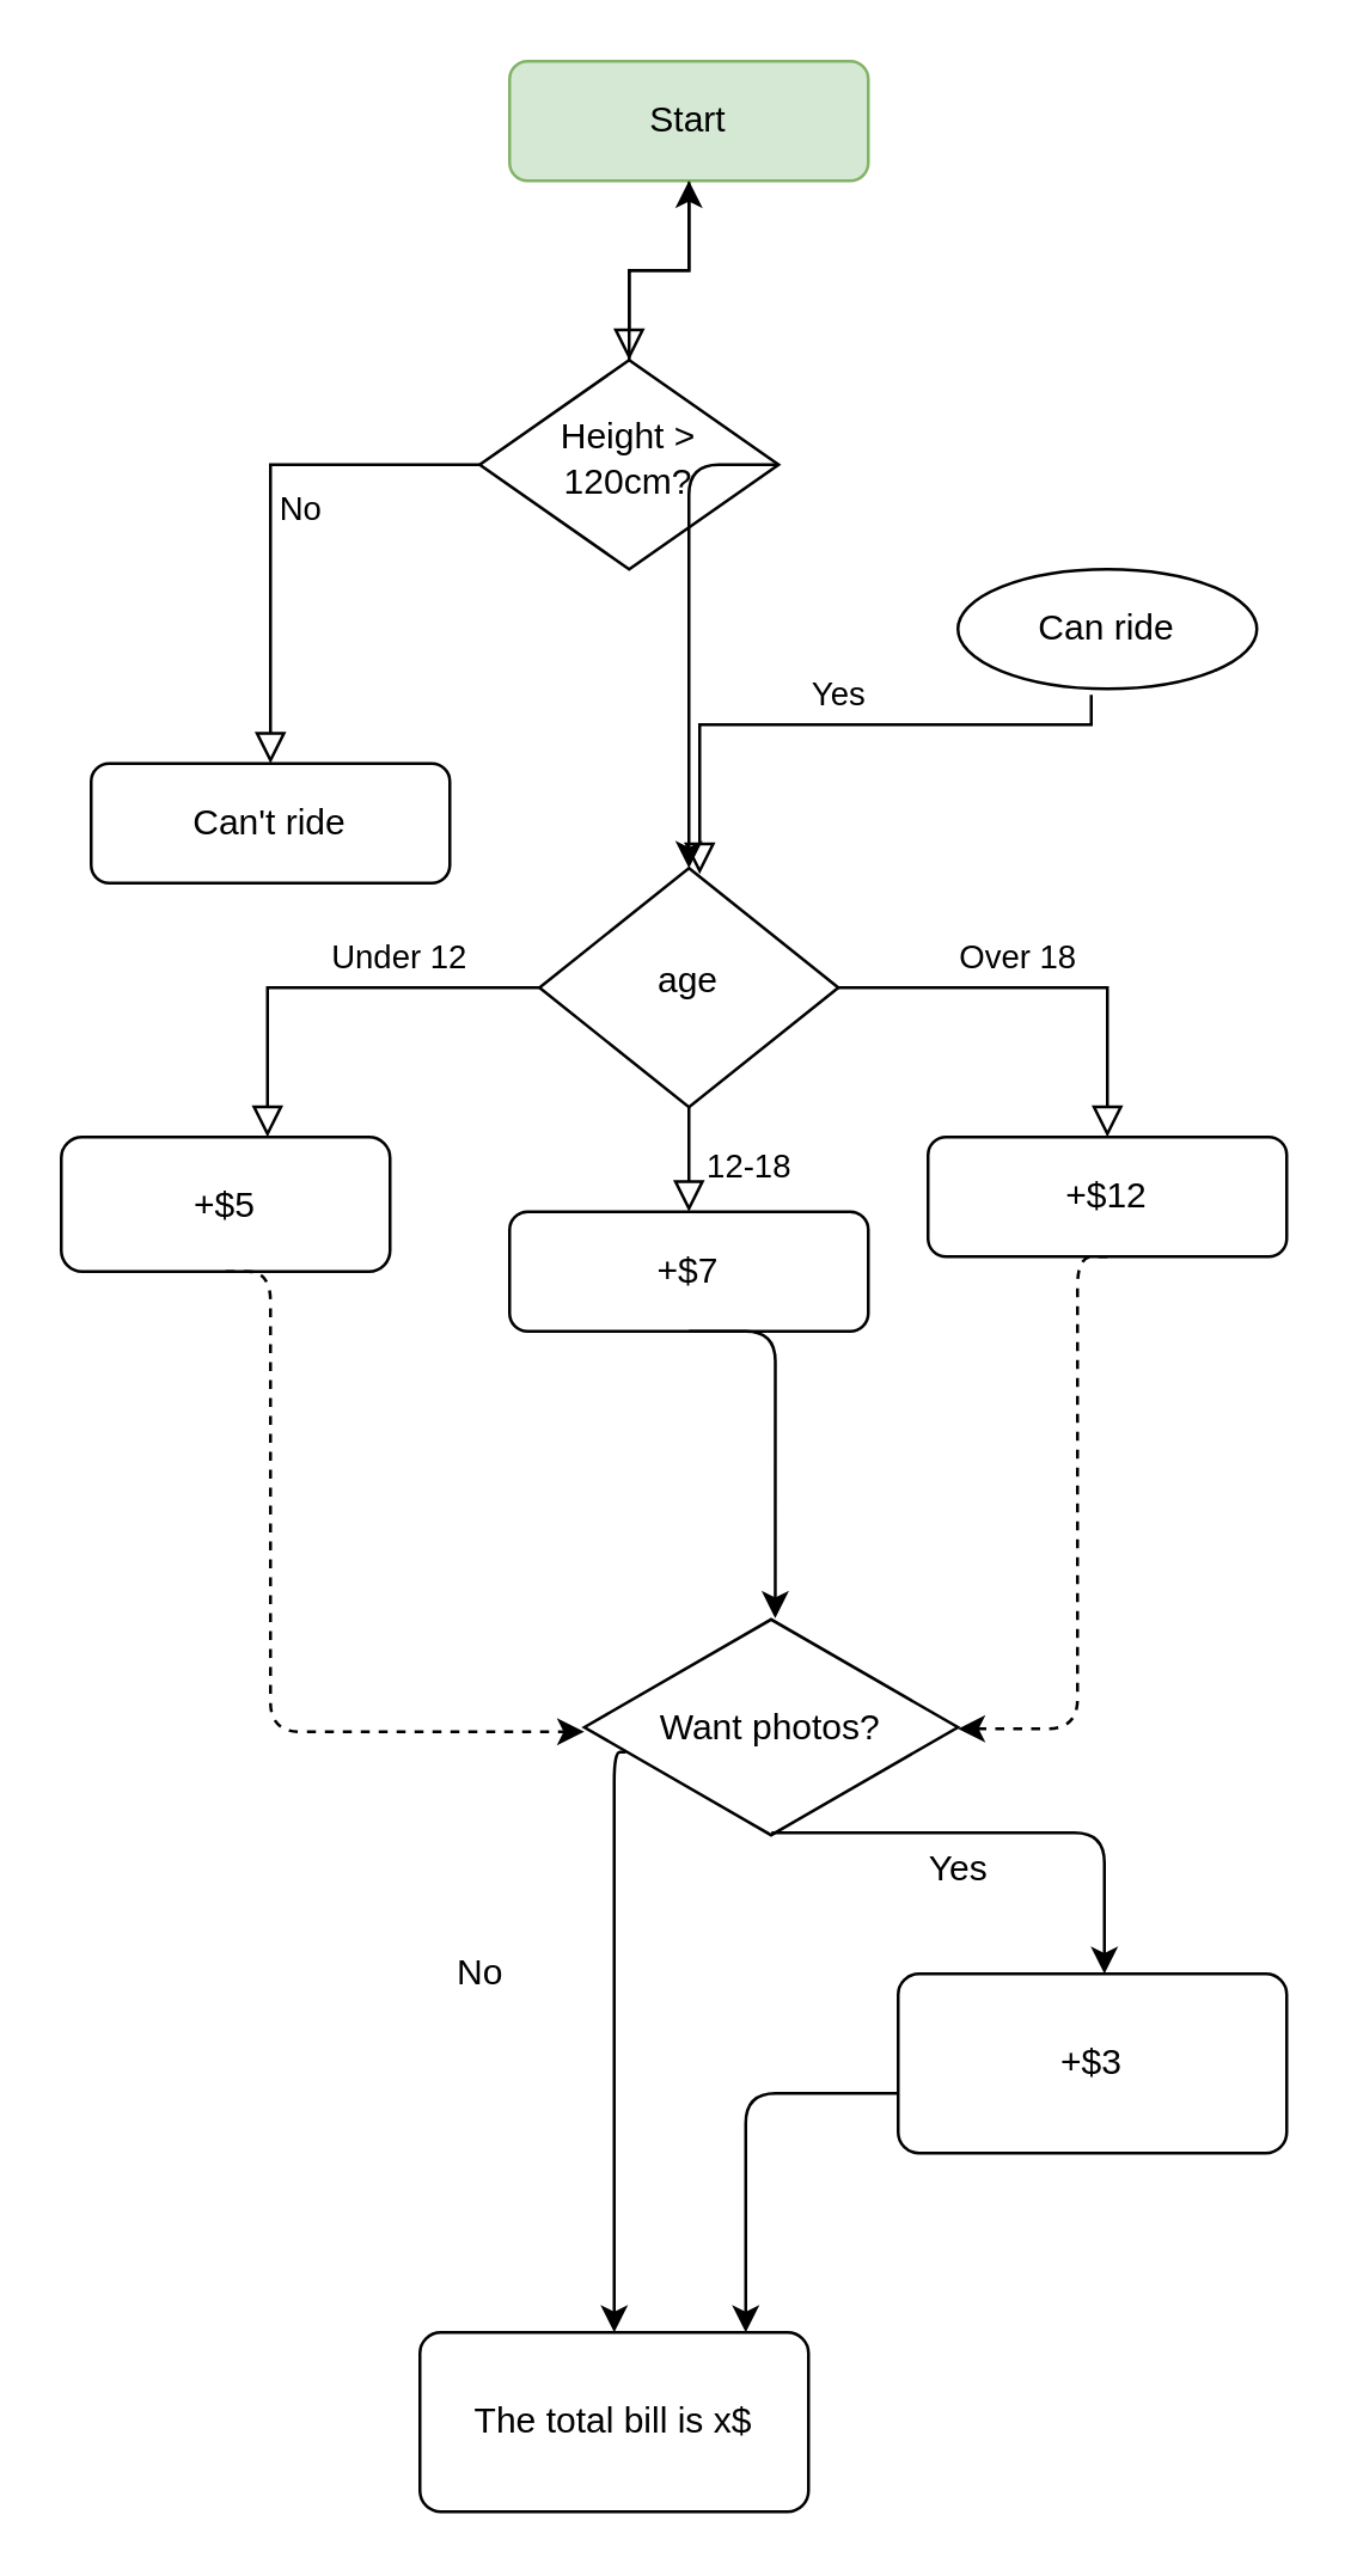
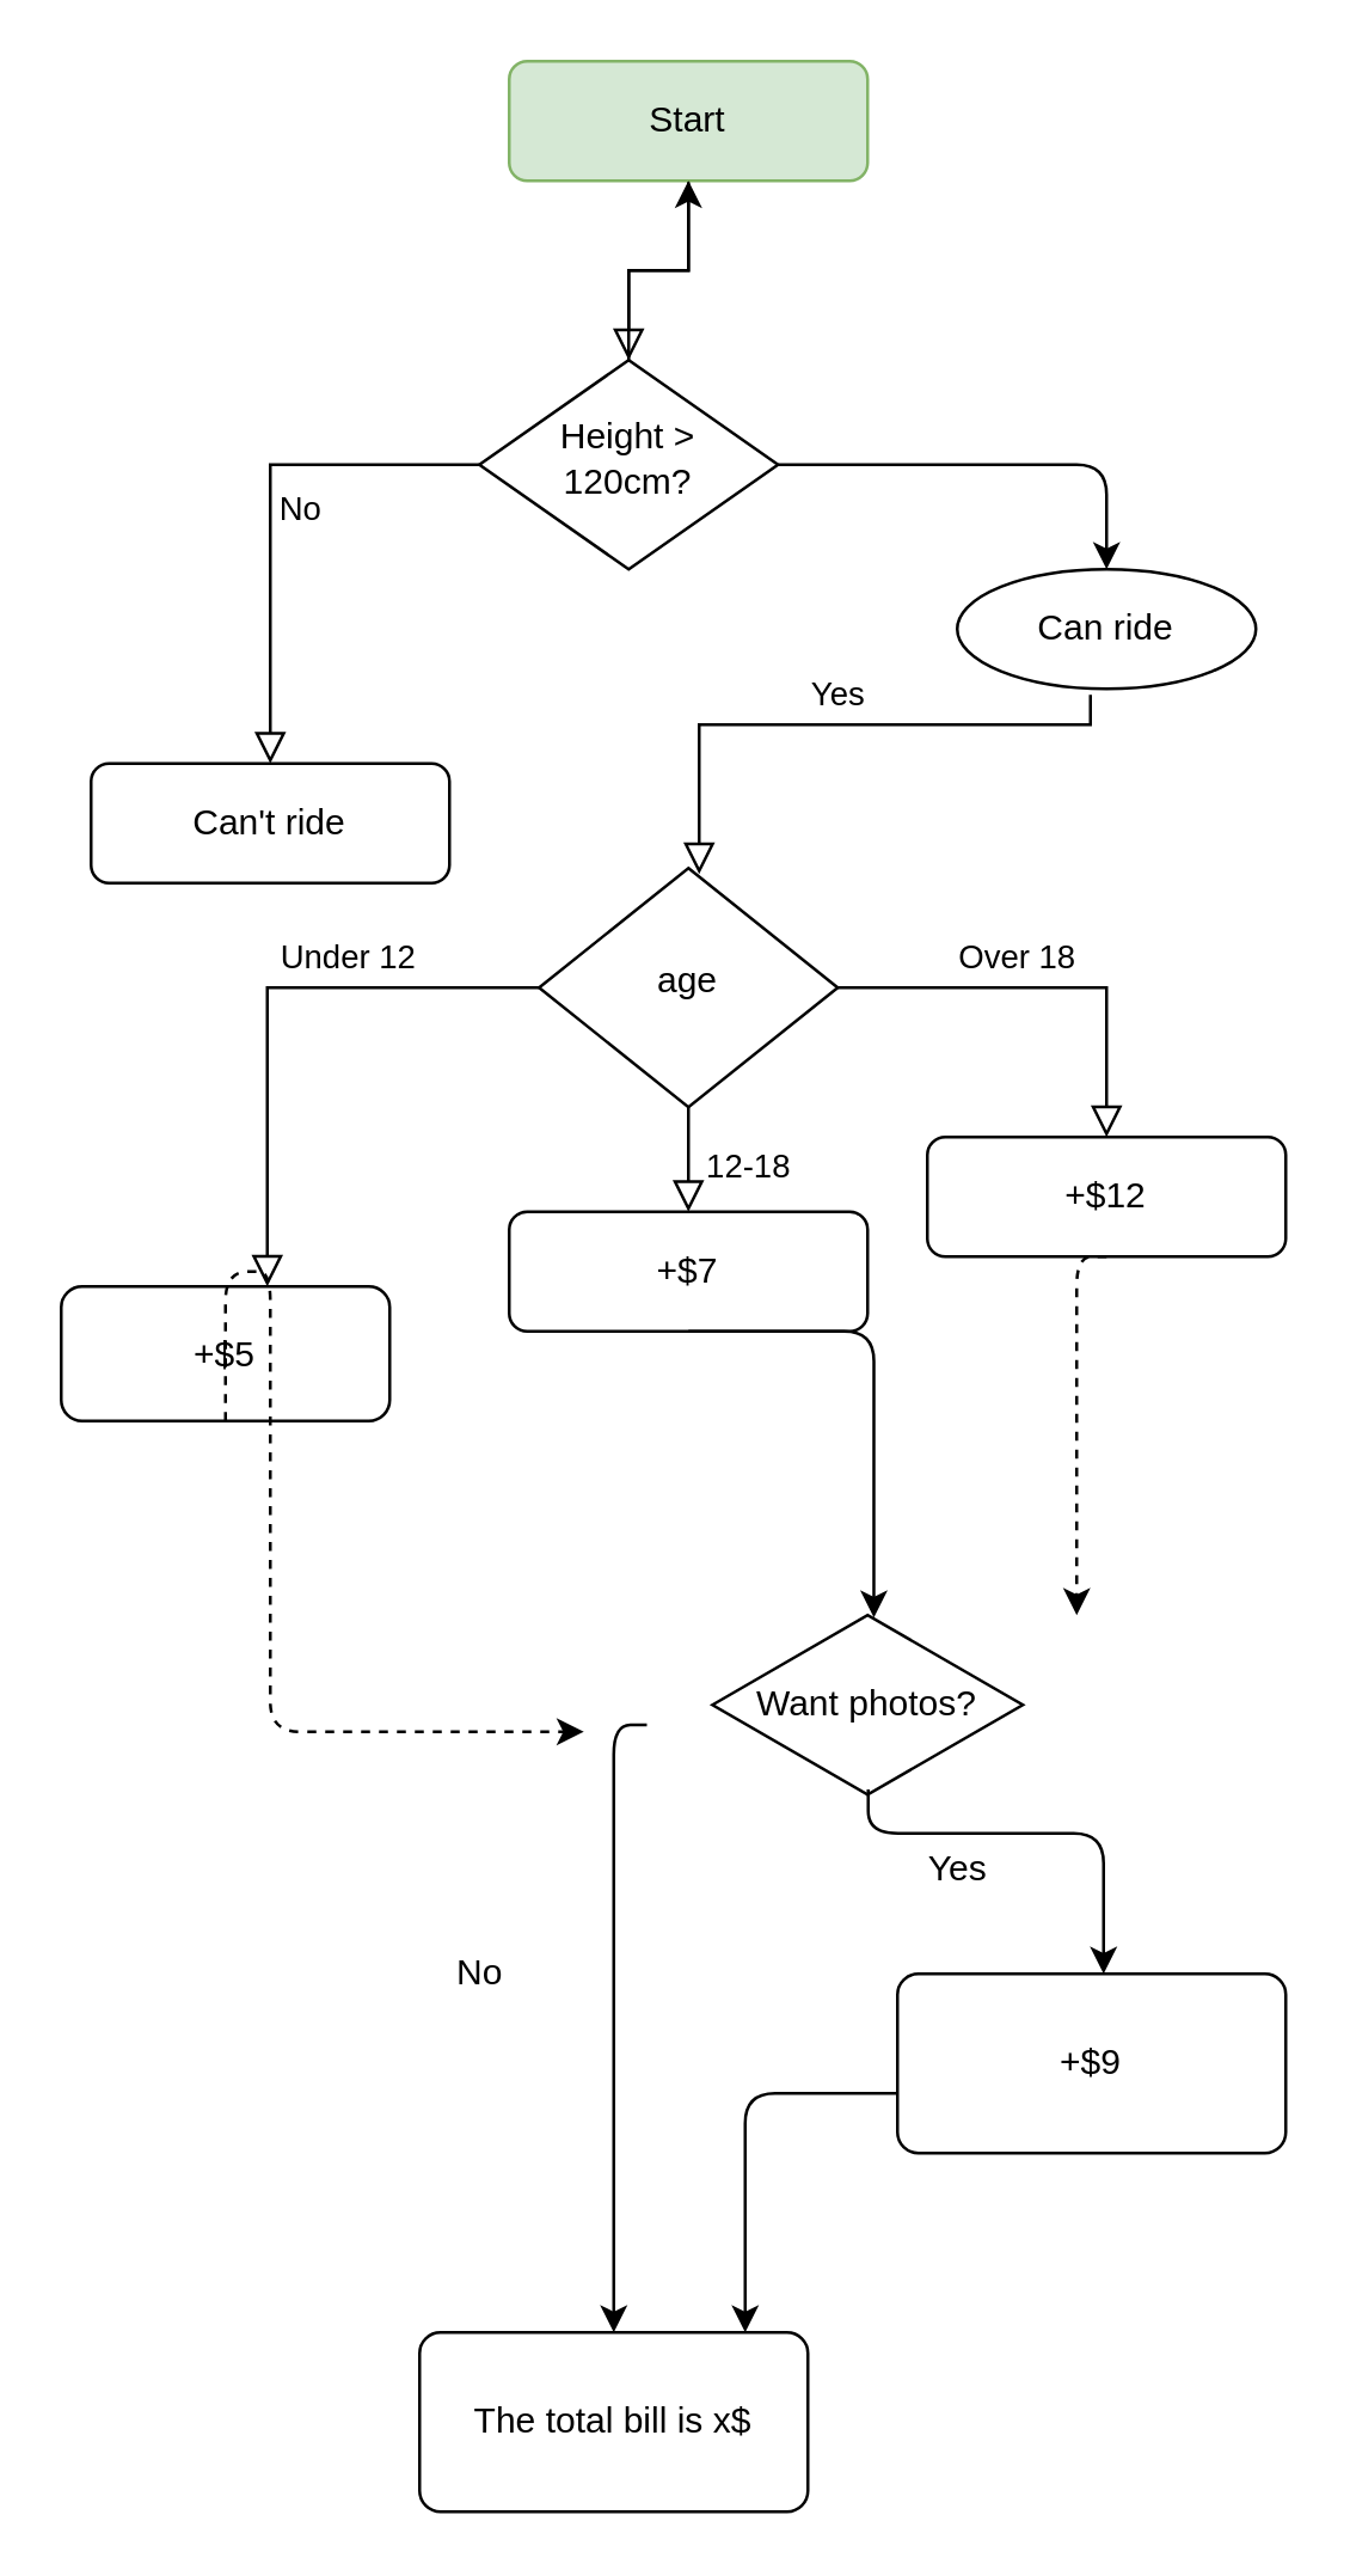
- <mxCell id="17" value="" style="edgeStyle=segmentEdgeStyle;endArrow=classic;html=1;strokeColor=#000000;exitX=1;exitY=0.5;exitDx=0;exitDy=0;" edge="1" parent="1" source="7" target="11"><mxGeometry width="50" height="50" relative="1" as="geometry"><mxPoint x="190" y="300" as="sourcePoint" /><mxPoint x="360" y="180" as="targetPoint" /></mxGeometry></mxCell>
+ <mxCell id="17" value="" style="edgeStyle=segmentEdgeStyle;endArrow=classic;html=1;strokeColor=#000000;exitX=1;exitY=0.5;exitDx=0;exitDy=0;entryX=0.5;entryY=0;entryDx=0;entryDy=0;entryPerimeter=0;" edge="1" parent="1" source="7" target="16"><mxGeometry width="50" height="50" relative="1" as="geometry"><mxPoint x="190" y="300" as="sourcePoint" /><mxPoint x="360" y="180" as="targetPoint" /></mxGeometry></mxCell>
- <mxCell id="15" value="+$5" style="rounded=1;whiteSpace=wrap;html=1;absoluteArcSize=1;arcSize=14;strokeWidth=1;verticalAlign=middle;" vertex="1" parent="1"><mxGeometry x="20" y="380" width="110" height="45" as="geometry" /></mxCell>
+ <mxCell id="15" value="+$5" style="rounded=1;whiteSpace=wrap;html=1;absoluteArcSize=1;arcSize=14;strokeWidth=1;verticalAlign=middle;" vertex="1" parent="1"><mxGeometry x="20" y="430" width="110" height="45" as="geometry" /></mxCell>
- <mxCell id="21" value="Want photos?" style="html=1;whiteSpace=wrap;aspect=fixed;shape=isoRectangle;strokeWidth=1;fillColor=#ffffff;verticalAlign=middle;" vertex="1" parent="1"><mxGeometry x="195" y="540" width="125" height="75" as="geometry" /></mxCell>
+ <mxCell id="21" value="Want photos?" style="html=1;whiteSpace=wrap;aspect=fixed;shape=isoRectangle;strokeWidth=1;fillColor=#ffffff;verticalAlign=middle;" vertex="1" parent="1"><mxGeometry x="195" y="540" width="190" height="60" as="geometry" /></mxCell>
- <mxCell id="26" value="+$3" style="rounded=1;whiteSpace=wrap;html=1;absoluteArcSize=1;arcSize=14;strokeWidth=1;fillColor=#ffffff;verticalAlign=middle;" vertex="1" parent="1"><mxGeometry x="300" y="660" width="130" height="60" as="geometry" /></mxCell>
+ <mxCell id="26" value="+$9" style="rounded=1;whiteSpace=wrap;html=1;absoluteArcSize=1;arcSize=14;strokeWidth=1;fillColor=#ffffff;verticalAlign=middle;" vertex="1" parent="1"><mxGeometry x="300" y="660" width="130" height="60" as="geometry" /></mxCell>
